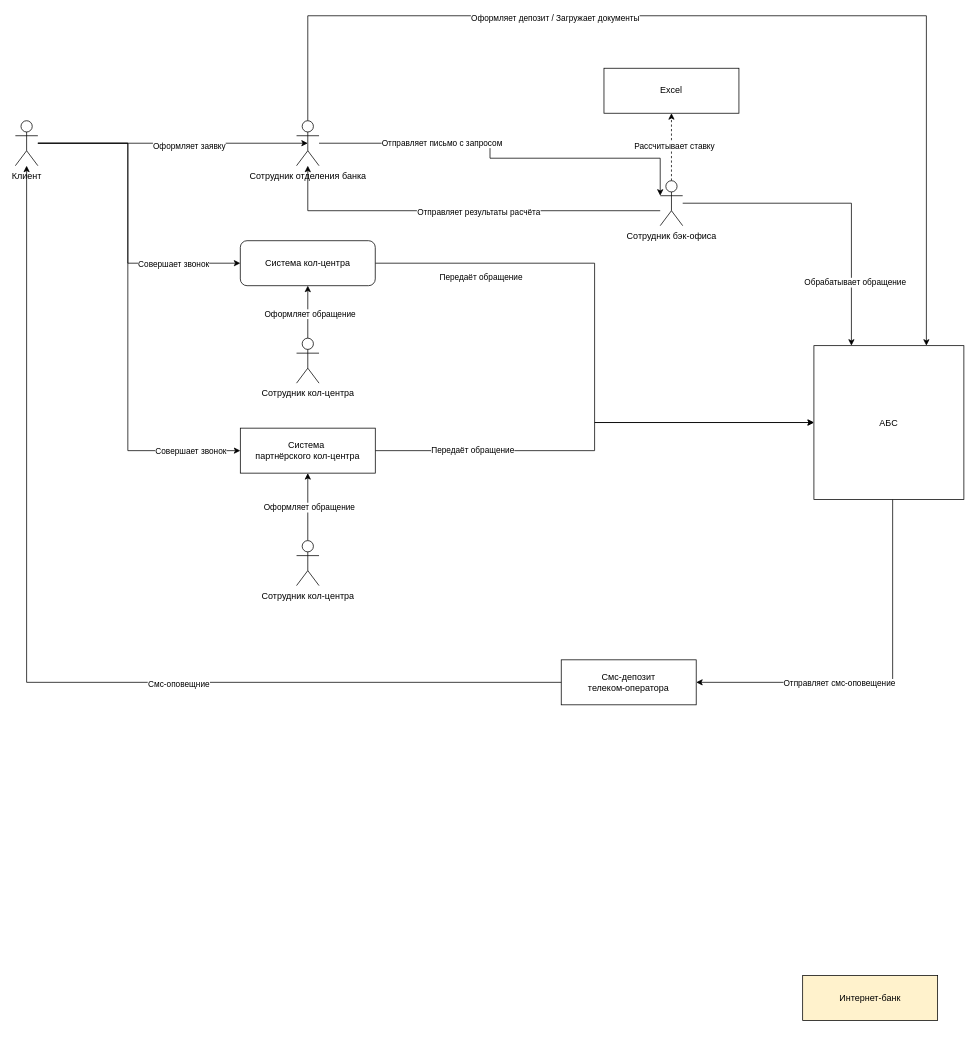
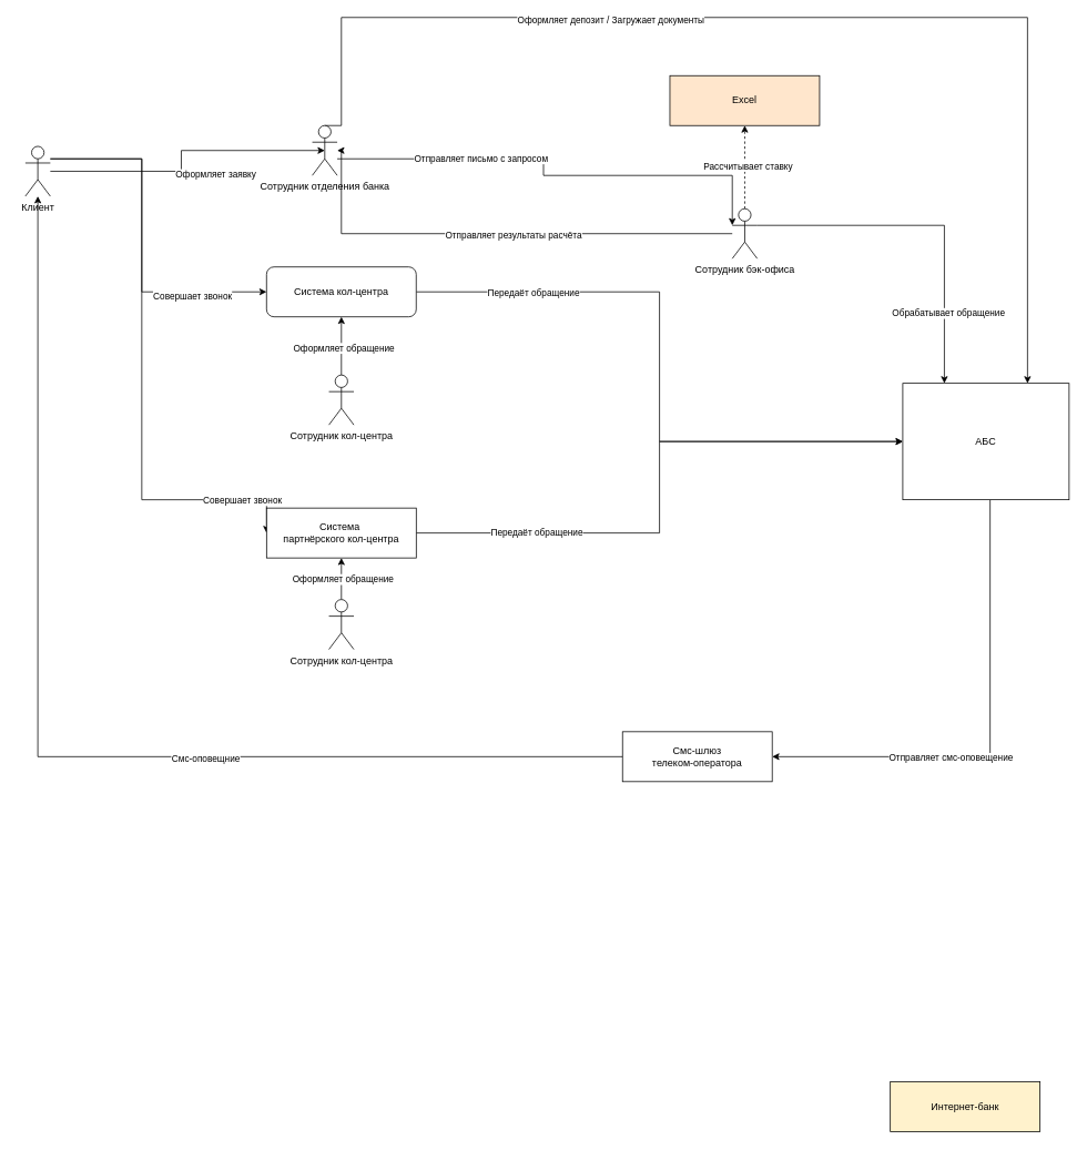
- <mxCell id="33" value="Excel" style="rounded=0;whiteSpace=wrap;html=1;" vertex="1" parent="1"><mxGeometry x="805" y="90" width="180" height="60" as="geometry" /></mxCell>
+ <mxCell id="33" value="Excel" style="rounded=0;whiteSpace=wrap;html=1;fillColor=#ffe6cc;" vertex="1" parent="1"><mxGeometry x="805" y="90" width="180" height="60" as="geometry" /></mxCell>
- <mxCell id="4" value="Клиент" style="shape=umlActor;verticalLabelPosition=bottom;verticalAlign=top;html=1;outlineConnect=0;" vertex="1" parent="1"><mxGeometry x="20" y="160" width="30" height="60" as="geometry" /></mxCell>
+ <mxCell id="4" value="Клиент" style="shape=umlActor;verticalLabelPosition=bottom;verticalAlign=top;html=1;outlineConnect=0;" vertex="1" parent="1"><mxGeometry x="30" y="175" width="30" height="60" as="geometry" /></mxCell>
- <mxCell id="28" value="Сотрудник отделения банка" style="shape=umlActor;verticalLabelPosition=bottom;verticalAlign=top;html=1;outlineConnect=0;" vertex="1" parent="1"><mxGeometry x="395" y="160" width="30" height="60" as="geometry" /></mxCell>
+ <mxCell id="28" value="Сотрудник отделения банка" style="shape=umlActor;verticalLabelPosition=bottom;verticalAlign=top;html=1;outlineConnect=0;" vertex="1" parent="1"><mxGeometry x="375" y="150" width="30" height="60" as="geometry" /></mxCell>
- <mxCell id="14" value="Сотрудник бэк-офиса" style="shape=umlActor;verticalLabelPosition=bottom;verticalAlign=top;html=1;outlineConnect=0;" vertex="1" parent="1"><mxGeometry x="880" y="240" width="30" height="60" as="geometry" /></mxCell>
+ <mxCell id="14" value="Сотрудник бэк-офиса" style="shape=umlActor;verticalLabelPosition=bottom;verticalAlign=top;html=1;outlineConnect=0;" vertex="1" parent="1"><mxGeometry x="880" y="250" width="30" height="60" as="geometry" /></mxCell>
- <mxCell id="17" value="АБС" style="rounded=0;whiteSpace=wrap;html=1;" vertex="1" parent="1"><mxGeometry x="1085" y="460" width="200" height="205" as="geometry" /></mxCell>
+ <mxCell id="17" value="АБС" style="rounded=0;whiteSpace=wrap;html=1;" vertex="1" parent="1"><mxGeometry x="1085" y="460" width="200" height="140" as="geometry" /></mxCell>
- <mxCell id="23" value="Система&amp;nbsp;&lt;div&gt;партнёрского кол-центра&lt;/div&gt;" style="rounded=0;whiteSpace=wrap;html=1;" vertex="1" parent="1"><mxGeometry x="320" y="570" width="180" height="60" as="geometry" /></mxCell>
+ <mxCell id="23" value="Система&amp;nbsp;&lt;div&gt;партнёрского кол-центра&lt;/div&gt;" style="rounded=0;whiteSpace=wrap;html=1;" vertex="1" parent="1"><mxGeometry x="320" y="610" width="180" height="60" as="geometry" /></mxCell>
- <mxCell id="24" value="Смс-депозит&lt;div&gt;телеком-оператора&lt;/div&gt;" style="rounded=0;whiteSpace=wrap;html=1;" vertex="1" parent="1"><mxGeometry x="748" y="879" width="180" height="60" as="geometry" /></mxCell>
+ <mxCell id="24" value="Смс-шлюз&lt;div&gt;телеком-оператора&lt;/div&gt;" style="rounded=0;whiteSpace=wrap;html=1;" vertex="1" parent="1"><mxGeometry x="748" y="879" width="180" height="60" as="geometry" /></mxCell>
